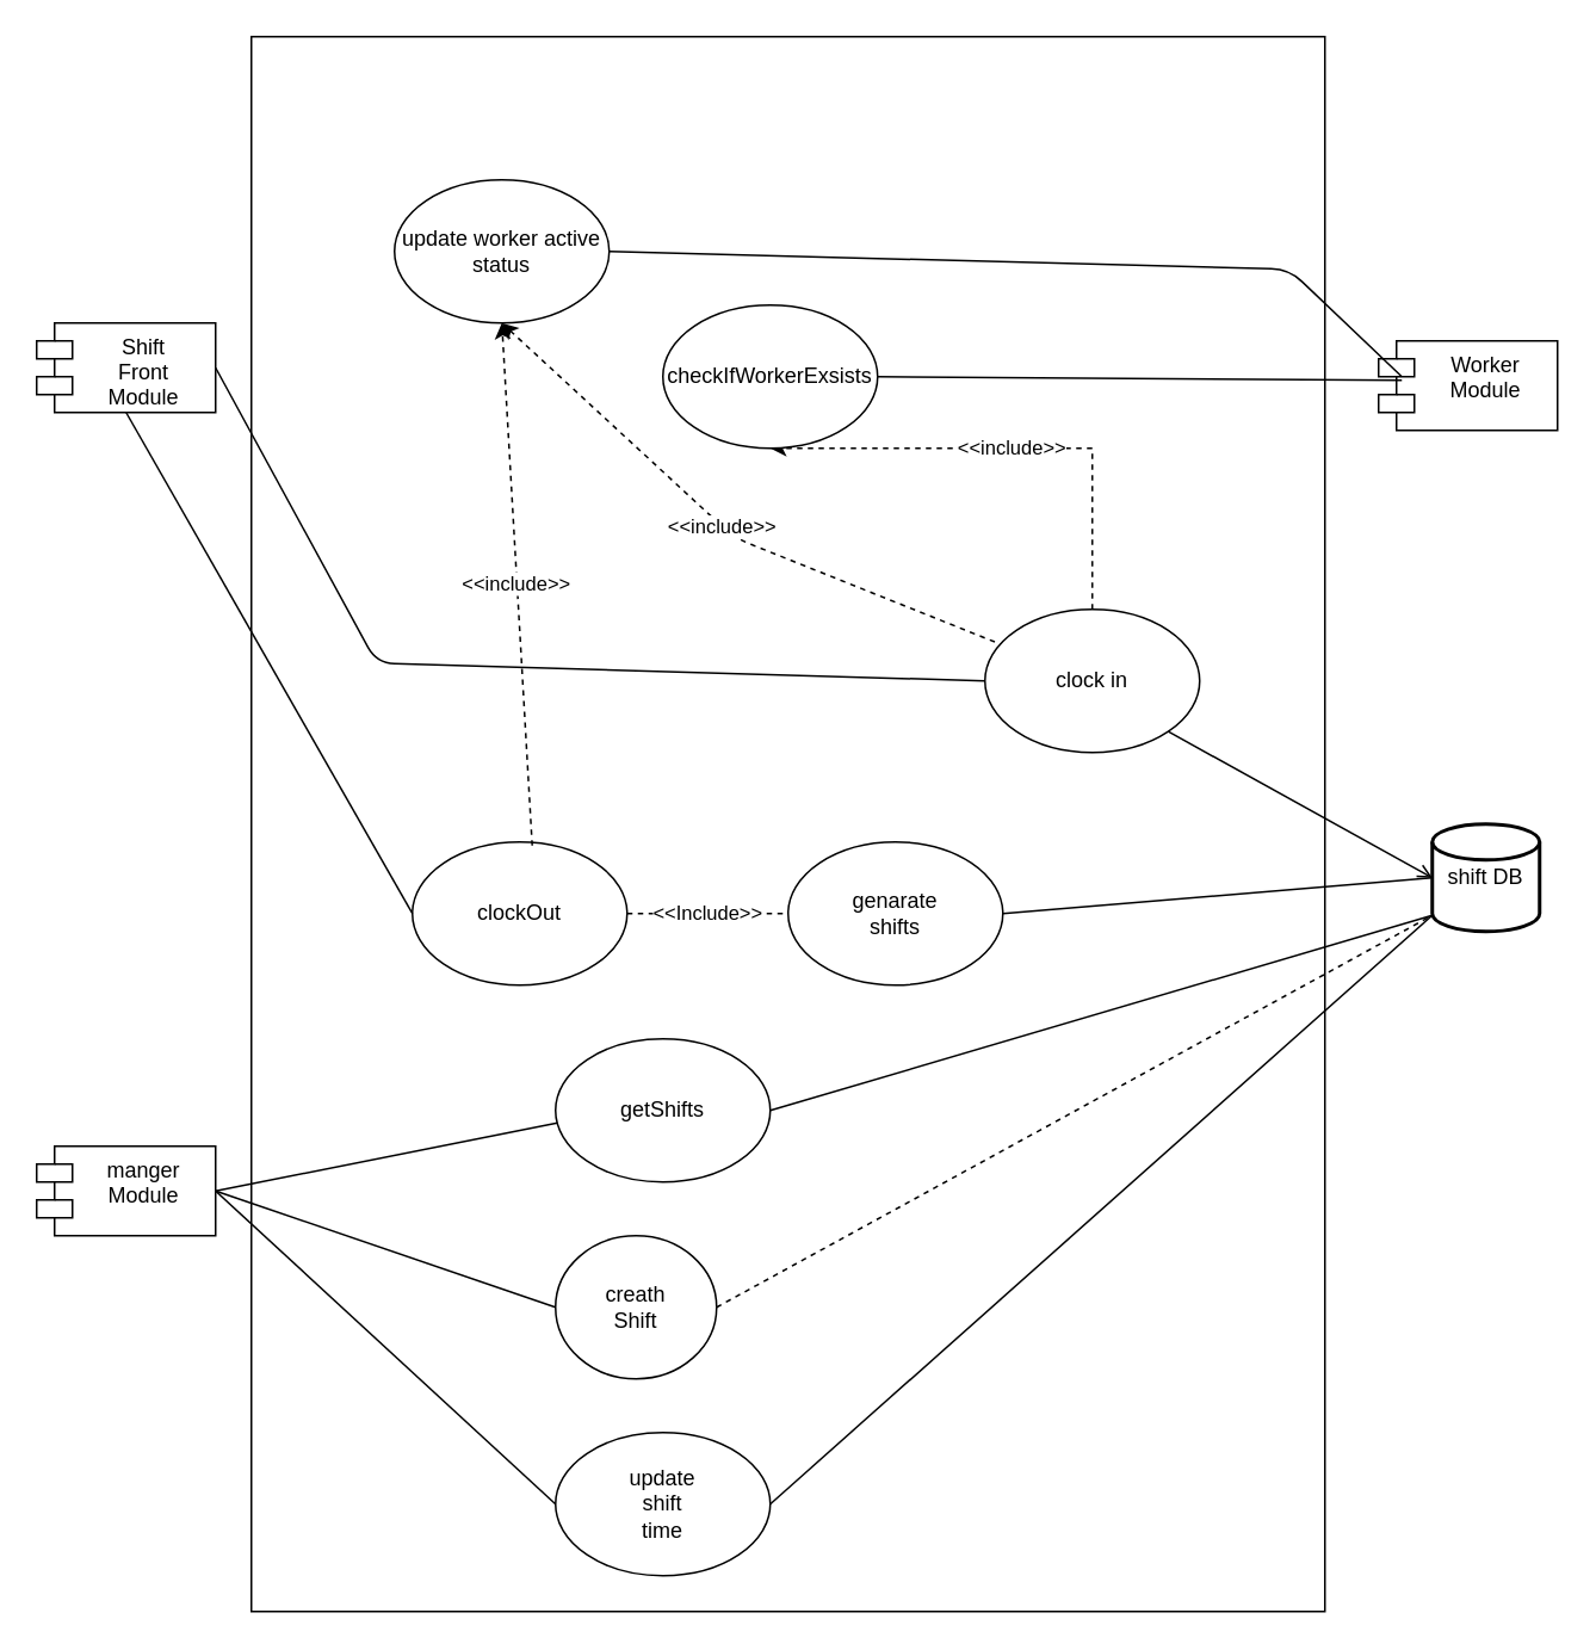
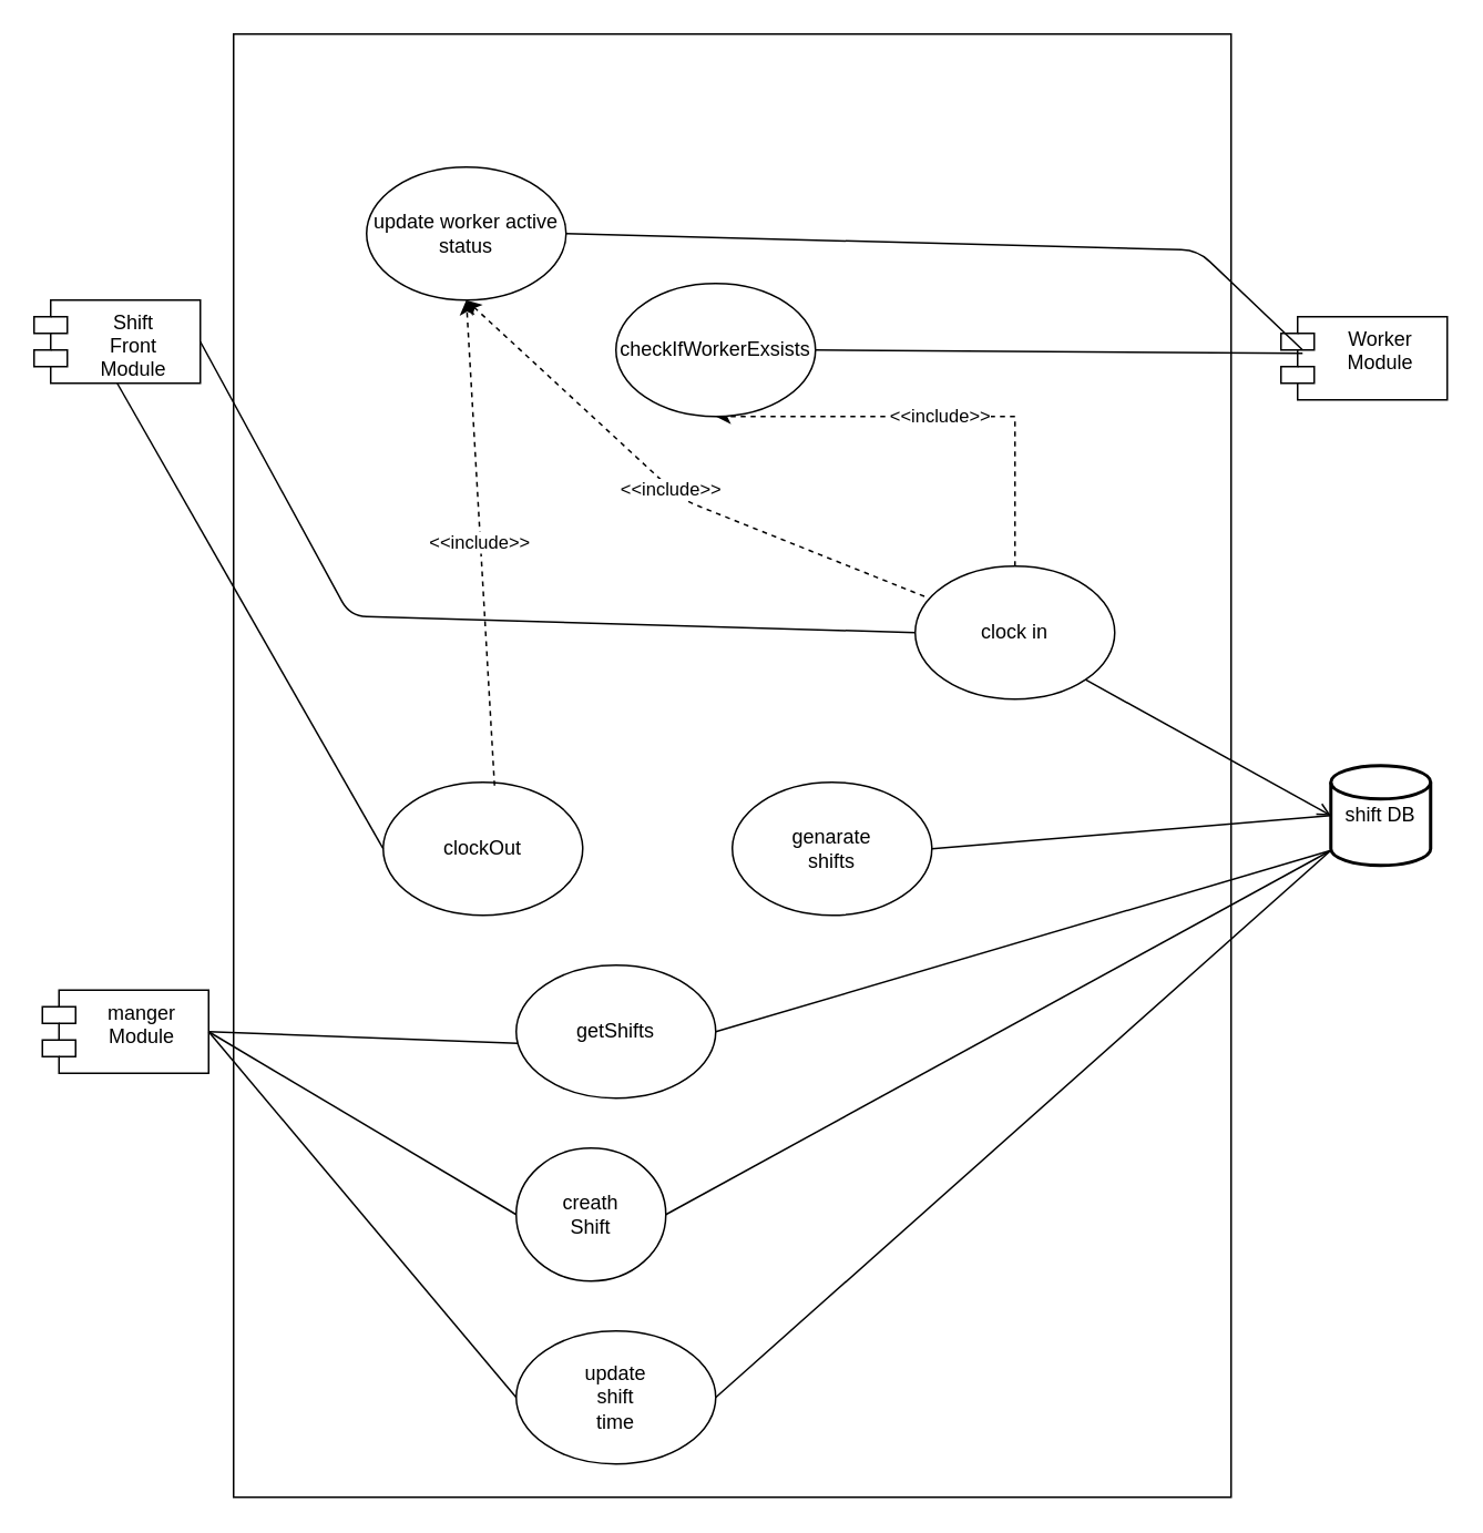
- <mxCell id="13" value="&amp;lt;&amp;lt;Include&amp;gt;&amp;gt;" style="endArrow=none;html=1;exitX=1;exitY=0.5;exitDx=0;exitDy=0;entryX=0;entryY=0.5;entryDx=0;entryDy=0;dashed=1;" parent="1" source="10" target="12" edge="1"><mxGeometry width="50" height="50" relative="1" as="geometry"><mxPoint x="510" y="590" as="sourcePoint" /><mxPoint x="670" y="950" as="targetPoint" /></mxGeometry></mxCell>
- <mxCell id="26" value="" style="endArrow=none;html=1;exitX=1;exitY=0.5;exitDx=0;exitDy=0;entryX=0;entryY=0.85;entryDx=0;entryDy=0;entryPerimeter=0;dashed=1;" parent="1" source="24" target="14" edge="1"><mxGeometry width="50" height="50" relative="1" as="geometry"><mxPoint x="440" y="630" as="sourcePoint" /><mxPoint x="810" y="521" as="targetPoint" /></mxGeometry></mxCell>
+ <mxCell id="26" value="" style="endArrow=none;html=1;exitX=1;exitY=0.5;exitDx=0;exitDy=0;entryX=0;entryY=0.85;entryDx=0;entryDy=0;entryPerimeter=0;" parent="1" source="24" target="14" edge="1"><mxGeometry width="50" height="50" relative="1" as="geometry"><mxPoint x="440" y="630" as="sourcePoint" /><mxPoint x="810" y="521" as="targetPoint" /></mxGeometry></mxCell>
- <mxCell id="18" value="manger&#10;Module" style="shape=module;align=left;spacingLeft=20;align=center;verticalAlign=top;" parent="1" vertex="1"><mxGeometry y="640" width="100" height="50" as="geometry" x="20" /></mxCell>
+ <mxCell id="18" value="manger&#10;Module" style="shape=module;align=left;spacingLeft=20;align=center;verticalAlign=top;" parent="1" vertex="1"><mxGeometry x="25" y="595" width="100" height="50" as="geometry" /></mxCell>
